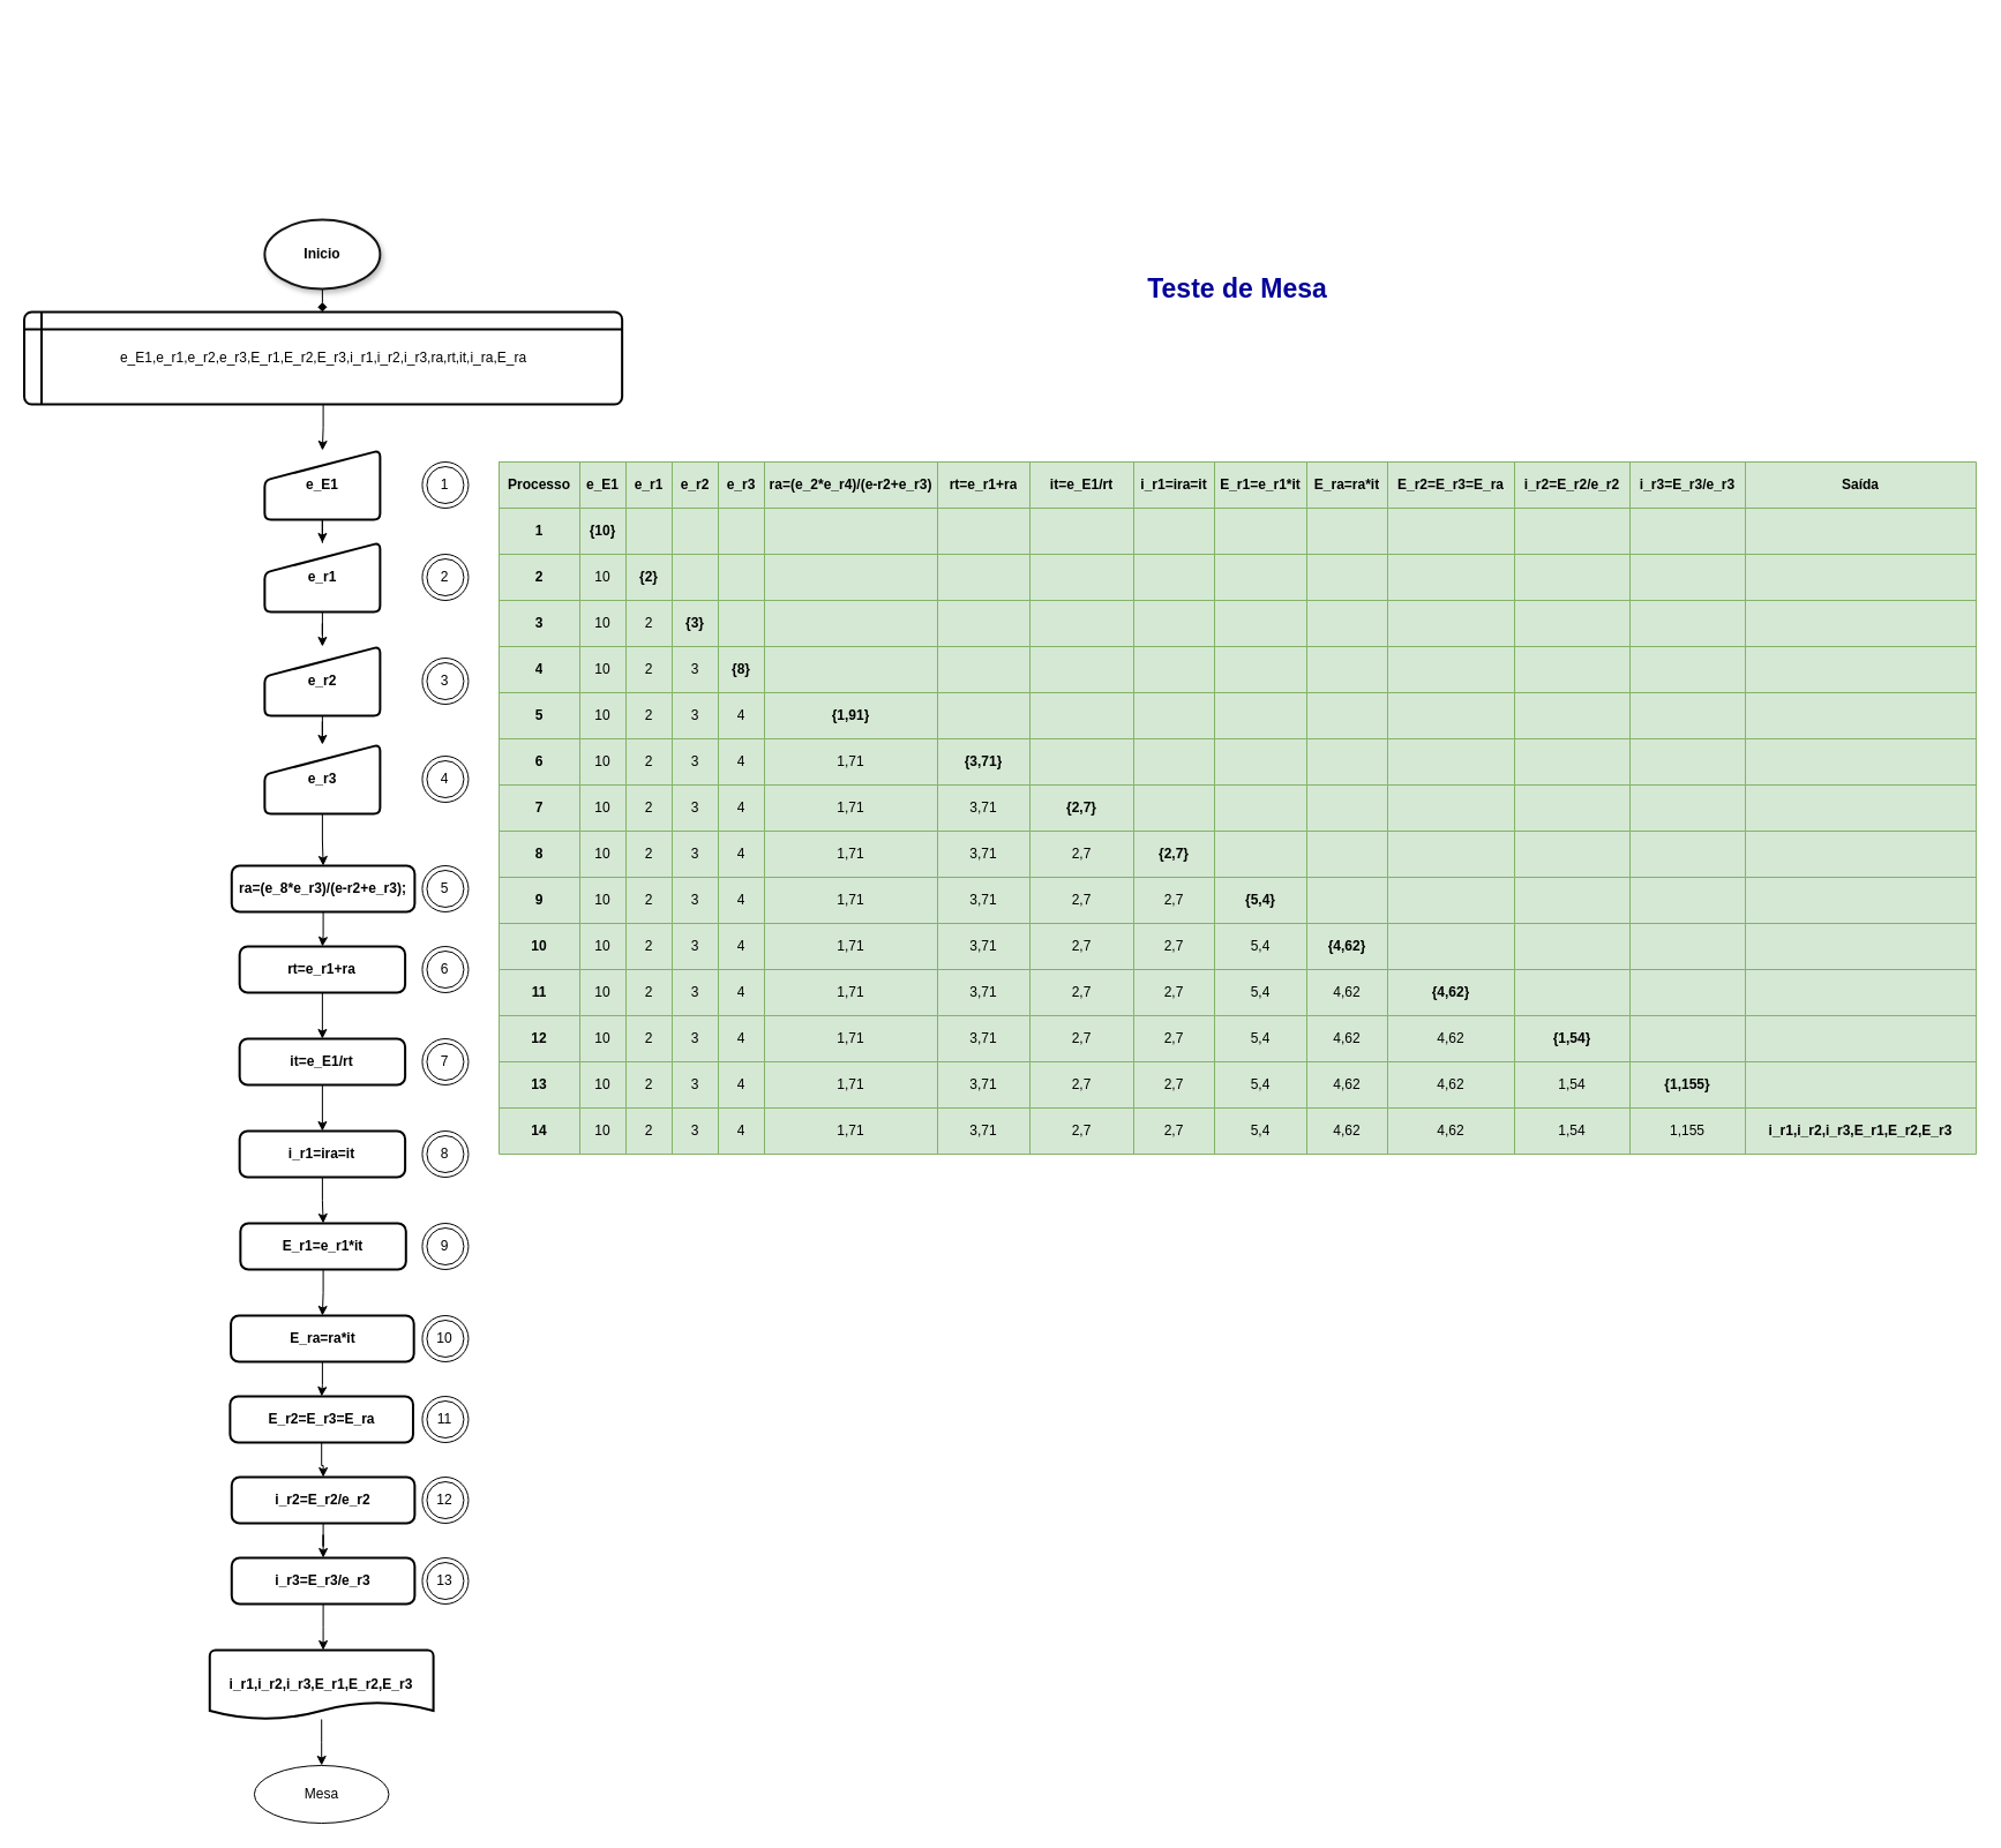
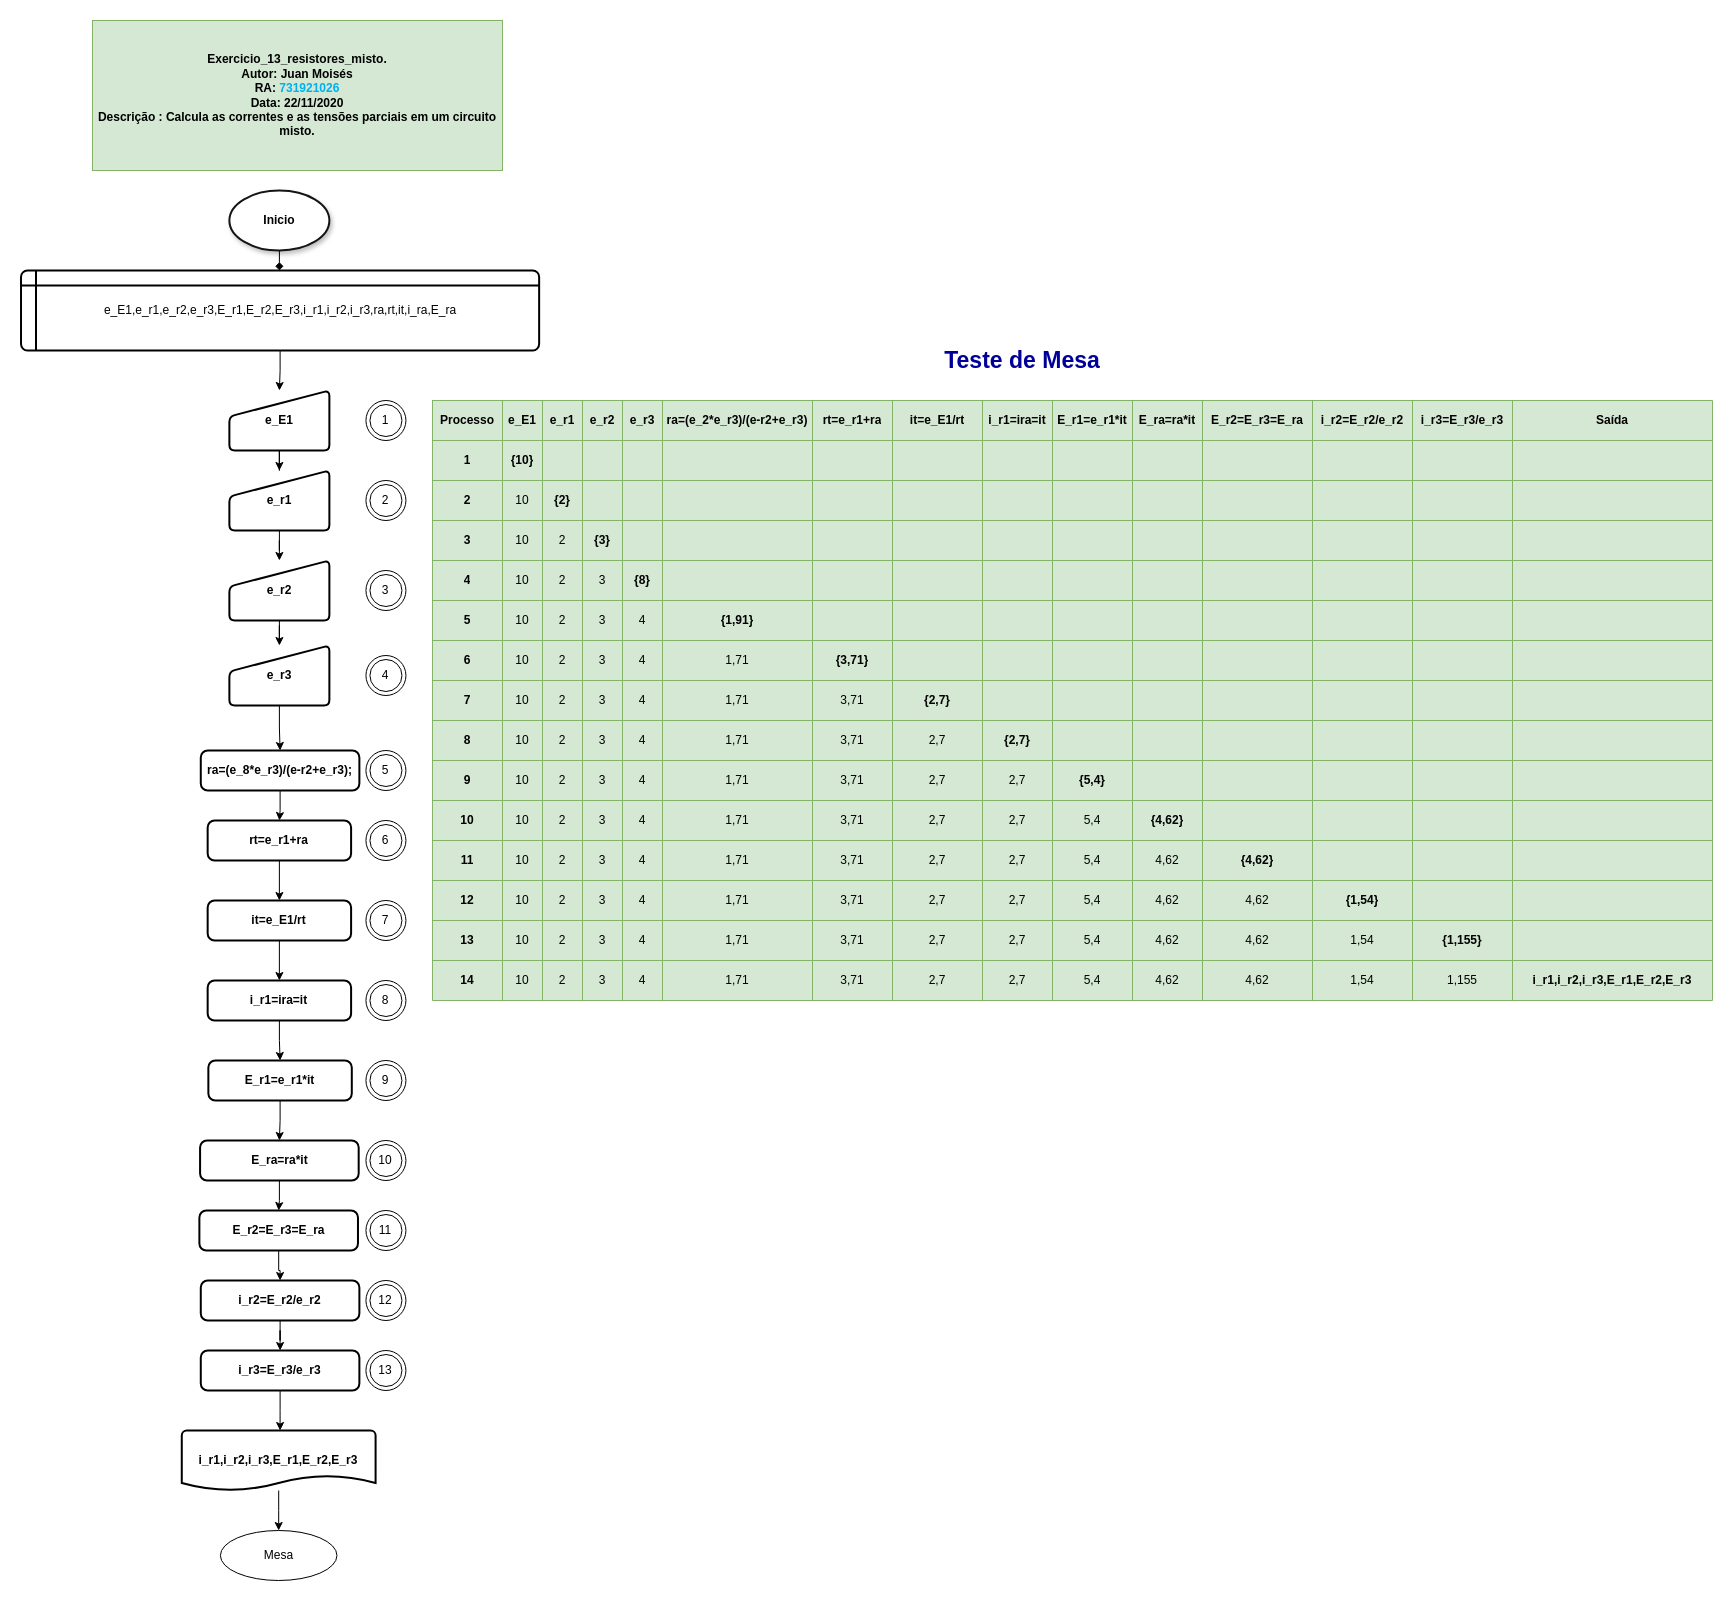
+ <mxCell id="2" value="Exercicio_13_resistores_misto.&lt;br&gt;Autor: Juan Moisés&lt;br&gt;RA:&amp;nbsp;&lt;b&gt;&lt;span style=&quot;font-size: 9.0pt ; line-height: 107% ; font-family: &amp;#34;calibri&amp;#34; , sans-serif ; color: #00b0f0&quot;&gt;731921026&lt;/span&gt;&lt;/b&gt;&lt;br&gt;Data: 22/11/2020&lt;br&gt;Descrição : Calcula as correntes e as tensões parciais em um circuito misto." style="text;html=1;strokeColor=#82b366;fillColor=#d5e8d4;align=center;verticalAlign=middle;whiteSpace=wrap;rounded=0;fontStyle=1;" parent="1" vertex="1"><mxGeometry y="20" width="410" height="150" as="geometry" x="92" /></mxCell>
- <mxCell id="244" value="&lt;b&gt;&lt;font color=&quot;#000099&quot; style=&quot;font-size: 23px&quot;&gt;Teste de Mesa&lt;/font&gt;&lt;/b&gt;" style="text;html=1;strokeColor=none;fillColor=none;align=center;verticalAlign=middle;whiteSpace=wrap;rounded=0;shadow=1;fontSize=15;" parent="1" vertex="1"><mxGeometry x="942" y="240" width="260" height="20" as="geometry" /></mxCell>
+ <mxCell id="244" value="&lt;b&gt;&lt;font color=&quot;#000099&quot; style=&quot;font-size: 23px&quot;&gt;Teste de Mesa&lt;/font&gt;&lt;/b&gt;" style="text;html=1;strokeColor=none;fillColor=none;align=center;verticalAlign=middle;whiteSpace=wrap;rounded=0;shadow=1;fontSize=15;" parent="1" vertex="1"><mxGeometry x="892" y="350" width="260" height="20" as="geometry" /></mxCell>
- <mxCell id="10" value="ra=(e_2*e_r4)/(e-r2+e_r3)" style="shape=partialRectangle;html=1;whiteSpace=wrap;connectable=0;overflow=hidden;fillColor=none;top=0;left=0;bottom=0;right=0;fontStyle=1" parent="4" vertex="1"><mxGeometry x="230" width="150" height="40" as="geometry" /></mxCell>
+ <mxCell id="10" value="ra=(e_2*e_r3)/(e-r2+e_r3)" style="shape=partialRectangle;html=1;whiteSpace=wrap;connectable=0;overflow=hidden;fillColor=none;top=0;left=0;bottom=0;right=0;fontStyle=1" parent="4" vertex="1"><mxGeometry x="230" width="150" height="40" as="geometry" /></mxCell>
